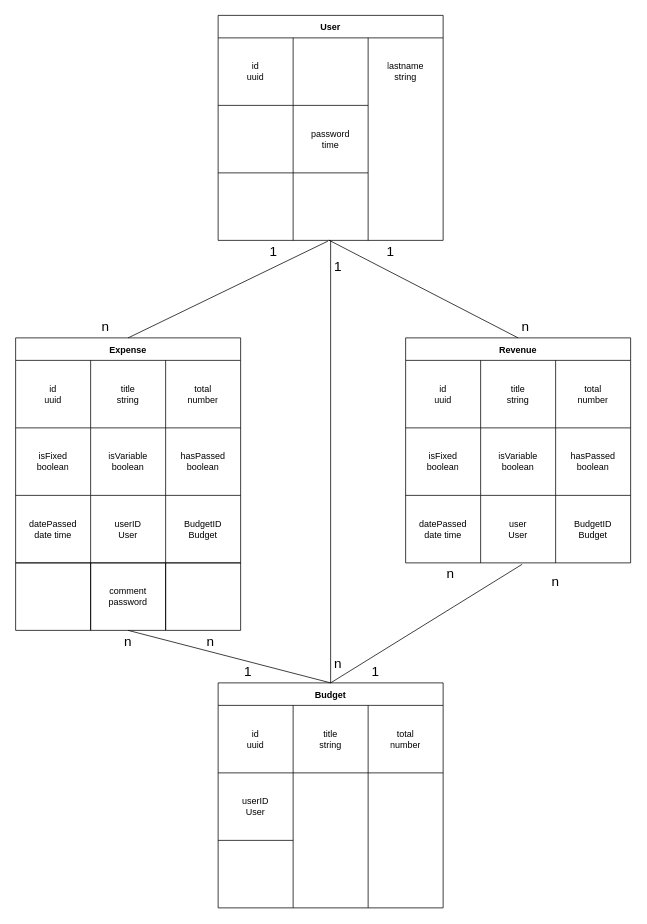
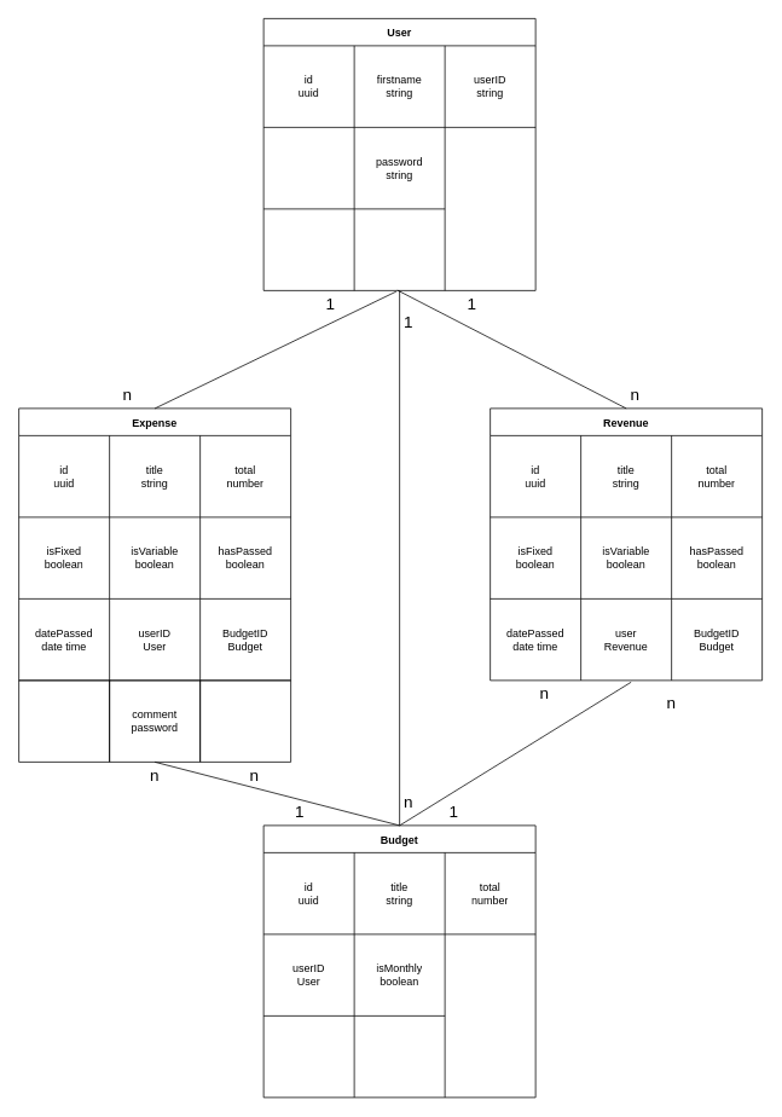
+ <mxCell id="55" value="firstname&lt;br&gt;string" style="shape=partialRectangle;html=1;whiteSpace=wrap;connectable=0;fillColor=none;top=0;left=0;bottom=0;right=0;overflow=hidden;pointerEvents=1;" parent="53" vertex="1"><mxGeometry x="100" width="100" height="90" as="geometry"><mxRectangle width="100" height="90" as="alternateBounds" /></mxGeometry></mxCell>
- <mxCell id="56" value="lastname&lt;br&gt;string" style="shape=partialRectangle;html=1;whiteSpace=wrap;connectable=0;fillColor=none;top=0;left=0;bottom=0;right=0;overflow=hidden;pointerEvents=1;" parent="53" vertex="1"><mxGeometry x="200" width="100" height="90" as="geometry"><mxRectangle width="100" height="90" as="alternateBounds" /></mxGeometry></mxCell>
+ <mxCell id="56" value="userID&lt;br&gt;string" style="shape=partialRectangle;html=1;whiteSpace=wrap;connectable=0;fillColor=none;top=0;left=0;bottom=0;right=0;overflow=hidden;pointerEvents=1;" parent="53" vertex="1"><mxGeometry x="200" width="100" height="90" as="geometry"><mxRectangle width="100" height="90" as="alternateBounds" /></mxGeometry></mxCell>
- <mxCell id="58" value="password&lt;br&gt;time" style="shape=partialRectangle;html=1;whiteSpace=wrap;connectable=0;fillColor=none;top=0;left=0;bottom=0;right=0;overflow=hidden;pointerEvents=1;" parent="57" vertex="1"><mxGeometry x="100" width="100" height="90" as="geometry"><mxRectangle width="100" height="90" as="alternateBounds" /></mxGeometry></mxCell>
+ <mxCell id="58" value="password&lt;br&gt;string" style="shape=partialRectangle;html=1;whiteSpace=wrap;connectable=0;fillColor=none;top=0;left=0;bottom=0;right=0;overflow=hidden;pointerEvents=1;" parent="57" vertex="1"><mxGeometry x="100" width="100" height="90" as="geometry"><mxRectangle width="100" height="90" as="alternateBounds" /></mxGeometry></mxCell>
- <mxCell id="48" value="user&lt;br&gt;User" style="shape=partialRectangle;html=1;whiteSpace=wrap;connectable=0;fillColor=none;top=0;left=0;bottom=0;right=0;overflow=hidden;pointerEvents=1;" parent="46" vertex="1"><mxGeometry x="100" width="100" height="90" as="geometry"><mxRectangle width="100" height="90" as="alternateBounds" /></mxGeometry></mxCell>
+ <mxCell id="48" value="user&lt;br&gt;Revenue" style="shape=partialRectangle;html=1;whiteSpace=wrap;connectable=0;fillColor=none;top=0;left=0;bottom=0;right=0;overflow=hidden;pointerEvents=1;" parent="46" vertex="1"><mxGeometry x="100" width="100" height="90" as="geometry"><mxRectangle width="100" height="90" as="alternateBounds" /></mxGeometry></mxCell>
+ <mxCell id="22" value="isMonthly&lt;br&gt;boolean" style="shape=partialRectangle;html=1;whiteSpace=wrap;connectable=0;fillColor=none;top=0;left=0;bottom=0;right=0;overflow=hidden;pointerEvents=1;" parent="20" vertex="1"><mxGeometry x="100" width="100" height="90" as="geometry"><mxRectangle width="100" height="90" as="alternateBounds" /></mxGeometry></mxCell>
